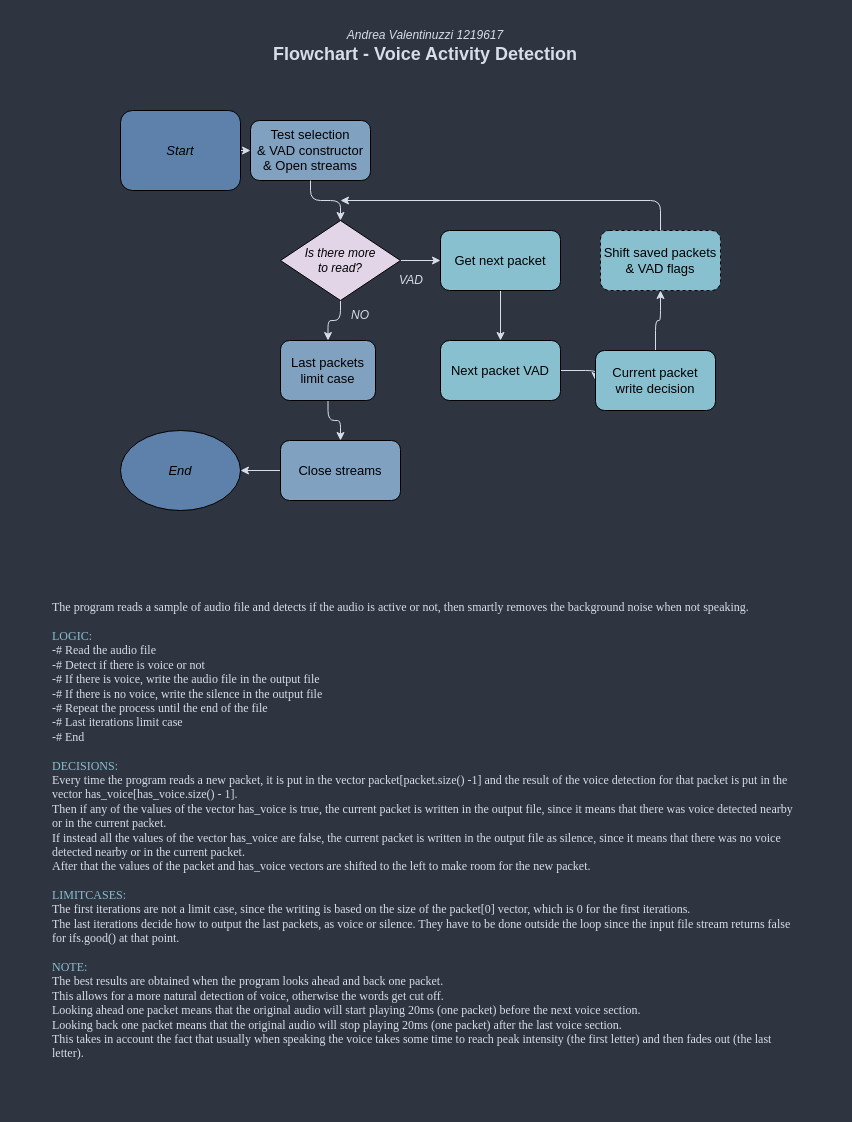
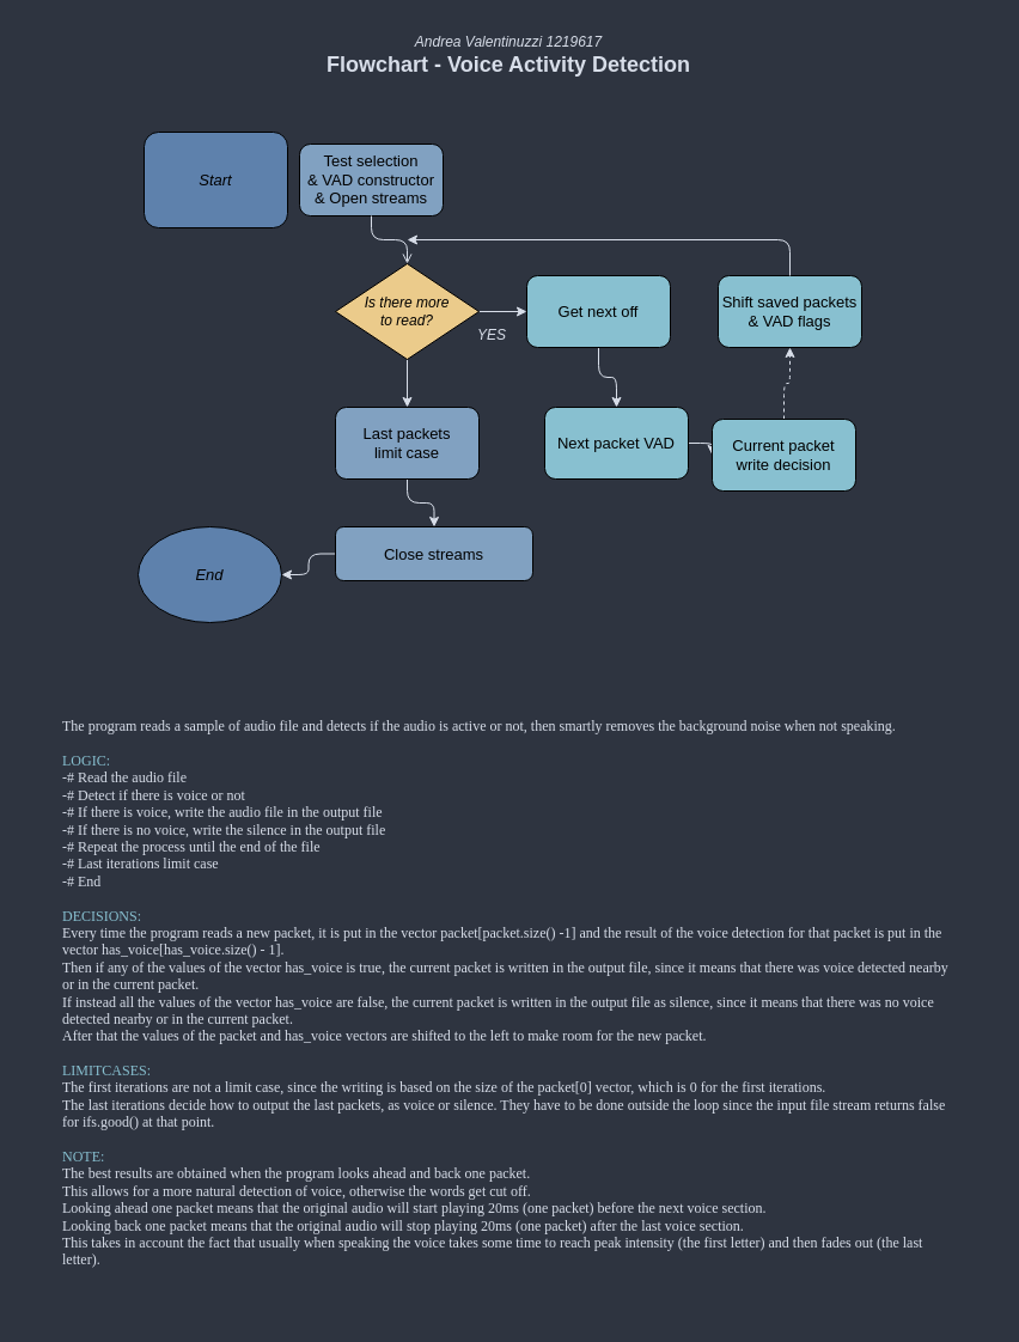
- <mxCell id="2" style="edgeStyle=orthogonalEdgeStyle;orthogonalLoop=1;jettySize=auto;html=1;exitX=1;exitY=0.5;exitDx=0;exitDy=0;entryX=0;entryY=0.5;entryDx=0;entryDy=0;strokeColor=#D8DEE9;rounded=1;fontStyle=0;labelBackgroundColor=none;labelBorderColor=none;fontSize=13;fontFamily=Helvetica;" parent="1" source="3" target="4" edge="1"><mxGeometry relative="1" as="geometry" /></mxCell>
- <mxCell id="5" style="edgeStyle=orthogonalEdgeStyle;orthogonalLoop=1;jettySize=auto;html=1;strokeColor=#D8DEE9;rounded=1;fontStyle=0;labelBackgroundColor=none;labelBorderColor=none;fontSize=13;fontFamily=Helvetica;" parent="1" source="4" target="8" edge="1"><mxGeometry relative="1" as="geometry"><mxPoint x="346" y="255" as="sourcePoint" /></mxGeometry></mxCell>
+ <mxCell id="5" style="edgeStyle=orthogonalEdgeStyle;orthogonalLoop=1;jettySize=auto;html=1;strokeColor=#D8DEE9;rounded=1;fontStyle=0;labelBackgroundColor=none;labelBorderColor=none;fontSize=13;fontFamily=Helvetica;endArrow=open;" parent="1" source="4" target="8" edge="1"><mxGeometry relative="1" as="geometry"><mxPoint x="346" y="255" as="sourcePoint" /></mxGeometry></mxCell>
- <mxCell id="8" value="Is there more&lt;br style=&quot;font-size: 12px;&quot;&gt;to read?" style="rhombus;whiteSpace=wrap;html=1;fillColor=#e1d5e7;fontStyle=2;labelBackgroundColor=none;labelBorderColor=none;fontSize=12;fontFamily=Helvetica;" parent="1" vertex="1"><mxGeometry x="280" y="220" width="120" height="80" as="geometry" /></mxCell>
+ <mxCell id="8" value="Is there more&lt;br style=&quot;font-size: 12px;&quot;&gt;to read?" style="rhombus;whiteSpace=wrap;html=1;fillColor=#EBCB8B;fontStyle=2;labelBackgroundColor=none;labelBorderColor=none;fontSize=12;fontFamily=Helvetica;" parent="1" vertex="1"><mxGeometry x="280" y="220" width="120" height="80" as="geometry" /></mxCell>
- <mxCell id="14" value="Get next packet" style="rounded=1;whiteSpace=wrap;html=1;fillColor=#88C0D0;fontStyle=0;labelBackgroundColor=none;labelBorderColor=none;fontSize=13;fontFamily=Helvetica;" parent="1" vertex="1"><mxGeometry x="440" y="230" width="120" height="60" as="geometry" /></mxCell>
+ <mxCell id="14" value="Get next off" style="rounded=1;whiteSpace=wrap;html=1;fillColor=#88C0D0;fontStyle=0;labelBackgroundColor=none;labelBorderColor=none;fontSize=13;fontFamily=Helvetica;" parent="1" vertex="1"><mxGeometry x="440" y="230" width="120" height="60" as="geometry" /></mxCell>
- <mxCell id="19" value="Shift saved packets&lt;br style=&quot;font-size: 13px;&quot;&gt;&amp;amp; VAD flags" style="rounded=1;whiteSpace=wrap;html=1;fillColor=#88C0D0;fontStyle=0;labelBackgroundColor=none;labelBorderColor=none;fontSize=13;fontFamily=Helvetica;dashed=1;" parent="1" vertex="1"><mxGeometry x="600" y="230" width="120" height="60" as="geometry" /></mxCell>
+ <mxCell id="19" value="Shift saved packets&lt;br style=&quot;font-size: 13px;&quot;&gt;&amp;amp; VAD flags" style="rounded=1;whiteSpace=wrap;html=1;fillColor=#88C0D0;fontStyle=0;labelBackgroundColor=none;labelBorderColor=none;fontSize=13;fontFamily=Helvetica;" parent="1" vertex="1"><mxGeometry x="600" y="230" width="120" height="60" as="geometry" /></mxCell>
- <mxCell id="20" value="VAD" style="text;html=1;strokeColor=none;fillColor=none;align=center;verticalAlign=middle;whiteSpace=wrap;rounded=0;fontColor=#D8DEE9;fontStyle=2;labelBackgroundColor=none;labelBorderColor=none;fontSize=12;fontFamily=Helvetica;" parent="1" vertex="1"><mxGeometry x="381" y="265" width="60" height="30" as="geometry" /></mxCell>
+ <mxCell id="20" value="YES" style="text;html=1;strokeColor=none;fillColor=none;align=center;verticalAlign=middle;whiteSpace=wrap;rounded=0;fontColor=#D8DEE9;fontStyle=2;labelBackgroundColor=none;labelBorderColor=none;fontSize=12;fontFamily=Helvetica;" parent="1" vertex="1"><mxGeometry x="381" y="265" width="60" height="30" as="geometry" /></mxCell>
- <mxCell id="9" value="NO" style="text;html=1;strokeColor=none;fillColor=none;align=center;verticalAlign=middle;whiteSpace=wrap;rounded=0;fontColor=#D8DEE9;fontStyle=2;labelBackgroundColor=none;labelBorderColor=none;fontSize=12;fontFamily=Helvetica;" parent="1" vertex="1"><mxGeometry x="329" y="300" width="62" height="30" as="geometry" /></mxCell>
- <mxCell id="17" style="edgeStyle=orthogonalEdgeStyle;orthogonalLoop=1;jettySize=auto;html=1;entryX=0.5;entryY=1;entryDx=0;entryDy=0;strokeColor=#D8DEE9;rounded=1;fontStyle=0;labelBackgroundColor=none;labelBorderColor=none;fontSize=13;fontFamily=Helvetica;" parent="1" source="18" target="19" edge="1"><mxGeometry relative="1" as="geometry" /></mxCell>
+ <mxCell id="17" style="edgeStyle=orthogonalEdgeStyle;orthogonalLoop=1;jettySize=auto;html=1;entryX=0.5;entryY=1;entryDx=0;entryDy=0;strokeColor=#D8DEE9;rounded=1;fontStyle=0;labelBackgroundColor=none;labelBorderColor=none;fontSize=13;fontFamily=Helvetica;dashed=1;" parent="1" source="18" target="19" edge="1"><mxGeometry relative="1" as="geometry" /></mxCell>
- <mxCell id="22" value="Last packets&lt;br&gt;limit case" style="rounded=1;whiteSpace=wrap;html=1;fillColor=#81A1C1;fontStyle=0;labelBackgroundColor=none;labelBorderColor=none;fontSize=13;fontFamily=Helvetica;" parent="1" vertex="1"><mxGeometry x="280" y="340" width="95" height="60" as="geometry" /></mxCell>
+ <mxCell id="22" value="Last packets&lt;br&gt;limit case" style="rounded=1;whiteSpace=wrap;html=1;fillColor=#81A1C1;fontStyle=0;labelBackgroundColor=none;labelBorderColor=none;fontSize=13;fontFamily=Helvetica;" parent="1" vertex="1"><mxGeometry x="280" y="340" width="120" height="60" as="geometry" /></mxCell>
- <mxCell id="16" value="Next packet VAD" style="rounded=1;whiteSpace=wrap;html=1;fillColor=#88C0D0;fontStyle=0;labelBackgroundColor=none;labelBorderColor=none;fontSize=13;fontFamily=Helvetica;" parent="1" vertex="1"><mxGeometry x="440" y="340" width="120" height="60" as="geometry" /></mxCell>
+ <mxCell id="16" value="Next packet VAD" style="rounded=1;whiteSpace=wrap;html=1;fillColor=#88C0D0;fontStyle=0;labelBackgroundColor=none;labelBorderColor=none;fontSize=13;fontFamily=Helvetica;" parent="1" vertex="1"><mxGeometry x="455" y="340" width="120" height="60" as="geometry" /></mxCell>
- <mxCell id="12" value="End" style="ellipse;whiteSpace=wrap;html=1;fillColor=#5E81AC;fontStyle=2;labelBackgroundColor=none;labelBorderColor=none;fontSize=13;fontFamily=Helvetica;" parent="1" vertex="1"><mxGeometry x="120" y="430" width="120" height="80" as="geometry" /></mxCell>
+ <mxCell id="12" value="End" style="ellipse;whiteSpace=wrap;html=1;fillColor=#5E81AC;fontStyle=2;labelBackgroundColor=none;labelBorderColor=none;fontSize=13;fontFamily=Helvetica;" parent="1" vertex="1"><mxGeometry x="115" y="440" width="120" height="80" as="geometry" /></mxCell>
- <mxCell id="11" value="Close streams" style="rounded=1;whiteSpace=wrap;html=1;fillColor=#81A1C1;fontStyle=0;labelBackgroundColor=none;labelBorderColor=none;fontSize=13;fontFamily=Helvetica;" parent="1" vertex="1"><mxGeometry x="280" y="440" width="120" height="60" as="geometry" /></mxCell>
+ <mxCell id="11" value="Close streams" style="rounded=1;whiteSpace=wrap;html=1;fillColor=#81A1C1;fontStyle=0;labelBackgroundColor=none;labelBorderColor=none;fontSize=13;fontFamily=Helvetica;" parent="1" vertex="1"><mxGeometry x="280" y="440" width="165" height="45" as="geometry" /></mxCell>
